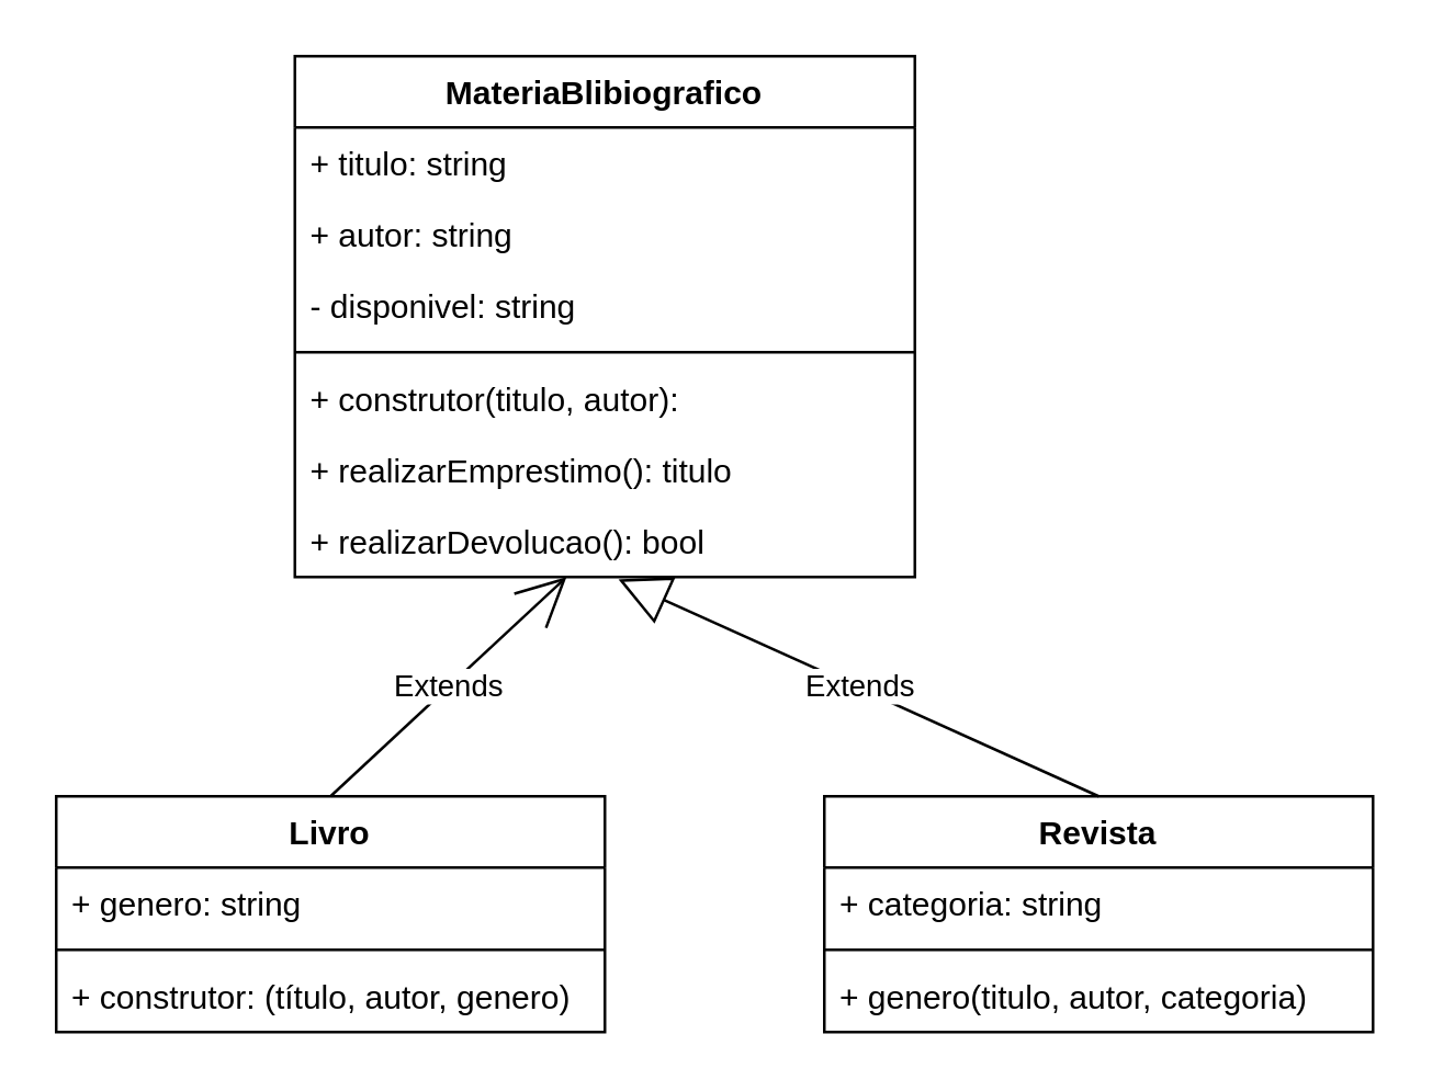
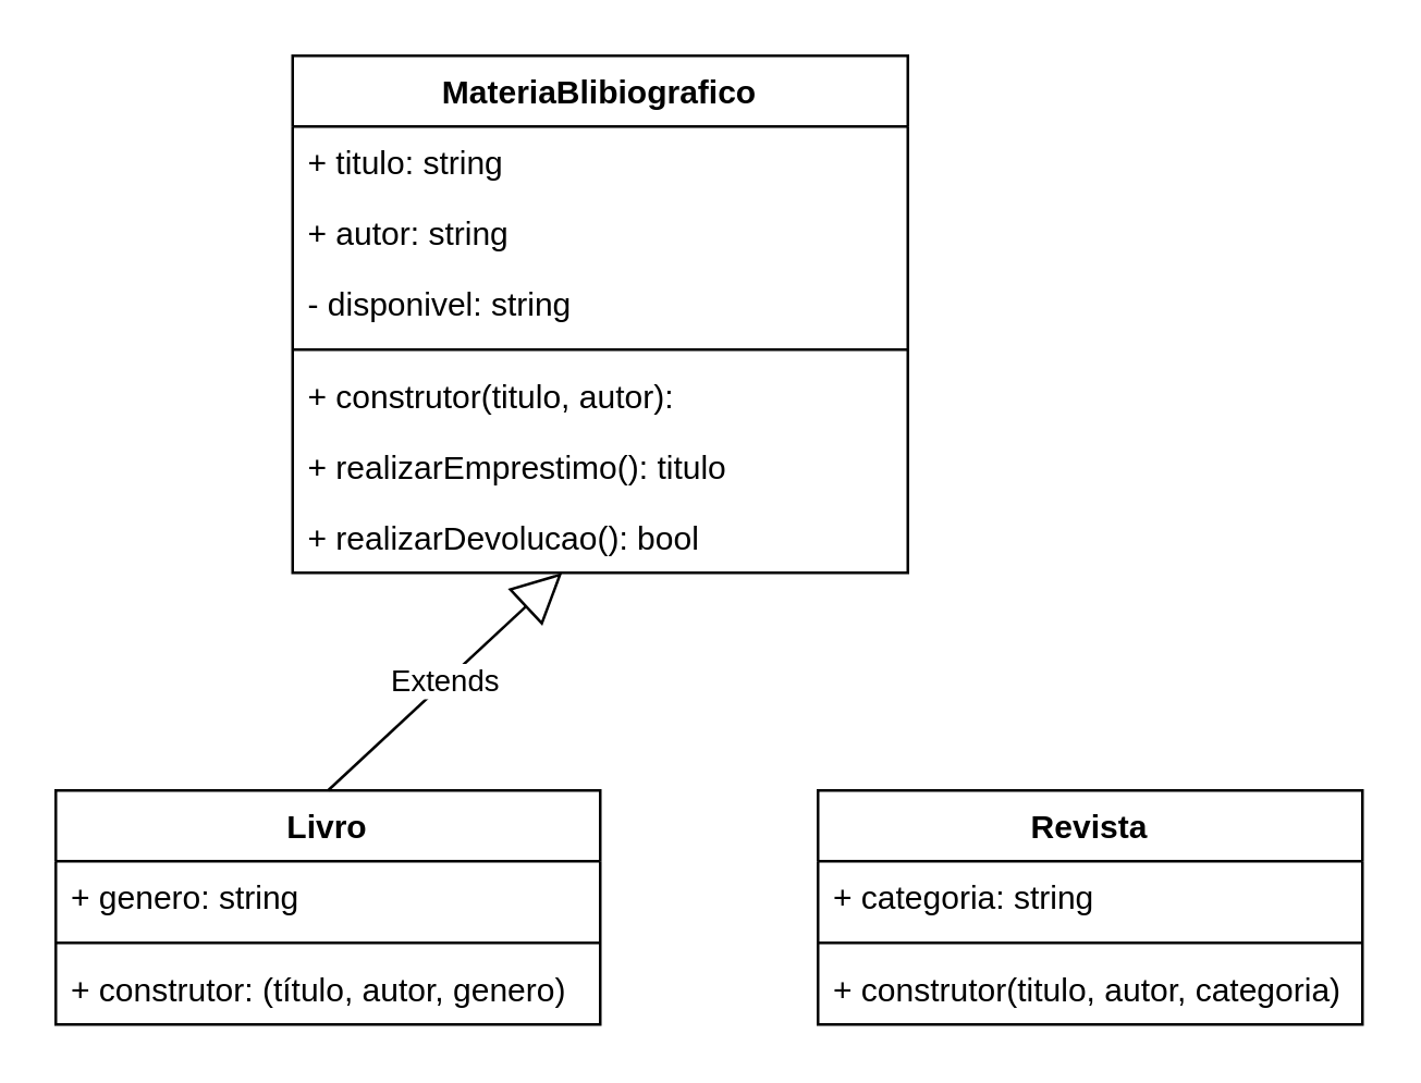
- <mxCell id="14" value="Extends" style="endArrow=open;endSize=16;endFill=0;html=1;rounded=0;exitX=0.5;exitY=0;exitDx=0;exitDy=0;" edge="1" parent="1" source="10" target="9"><mxGeometry width="160" relative="1" as="geometry"><mxPoint x="183.06" y="300" as="sourcePoint" /><mxPoint x="290.004" y="259.324" as="targetPoint" /></mxGeometry></mxCell>
+ <mxCell id="14" value="Extends" style="endArrow=block;endSize=16;endFill=0;html=1;rounded=0;exitX=0.5;exitY=0;exitDx=0;exitDy=0;" edge="1" parent="1" source="10" target="9"><mxGeometry width="160" relative="1" as="geometry"><mxPoint x="183.06" y="300" as="sourcePoint" /><mxPoint x="290.004" y="259.324" as="targetPoint" /></mxGeometry></mxCell>
- <mxCell id="19" value="Extends" style="endArrow=block;endSize=16;endFill=0;html=1;rounded=0;exitX=0.5;exitY=0;exitDx=0;exitDy=0;entryX=0.522;entryY=1.033;entryDx=0;entryDy=0;entryPerimeter=0;" edge="1" parent="1" source="15" target="9"><mxGeometry width="160" relative="1" as="geometry"><mxPoint x="463.06" y="300" as="sourcePoint" /><mxPoint x="483" y="210" as="targetPoint" /></mxGeometry></mxCell>
- <mxCell id="18" value="&lt;font style=&quot;vertical-align: inherit;&quot;&gt;&lt;font style=&quot;vertical-align: inherit;&quot;&gt;+ genero(titulo, autor, categoria)&lt;/font&gt;&lt;/font&gt;" style="text;strokeColor=none;fillColor=none;align=left;verticalAlign=top;spacingLeft=4;spacingRight=4;overflow=hidden;rotatable=0;points=[[0,0.5],[1,0.5]];portConstraint=eastwest;whiteSpace=wrap;html=1;" vertex="1" parent="15"><mxGeometry y="60" width="200" height="26" as="geometry" /></mxCell>
+ <mxCell id="18" value="&lt;font style=&quot;vertical-align: inherit;&quot;&gt;&lt;font style=&quot;vertical-align: inherit;&quot;&gt;+ construtor(titulo, autor, categoria)&lt;/font&gt;&lt;/font&gt;" style="text;strokeColor=none;fillColor=none;align=left;verticalAlign=top;spacingLeft=4;spacingRight=4;overflow=hidden;rotatable=0;points=[[0,0.5],[1,0.5]];portConstraint=eastwest;whiteSpace=wrap;html=1;" vertex="1" parent="15"><mxGeometry y="60" width="200" height="26" as="geometry" /></mxCell>
